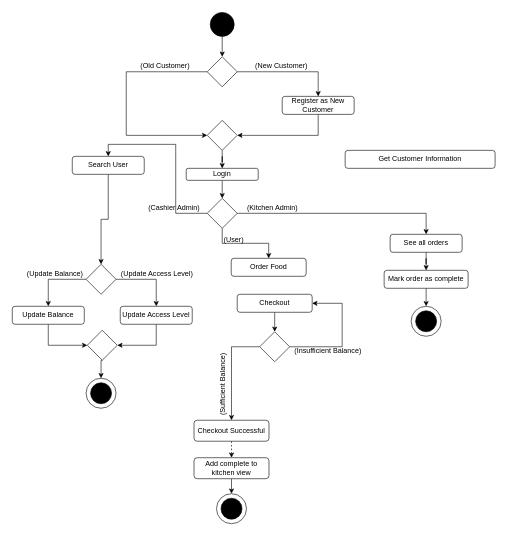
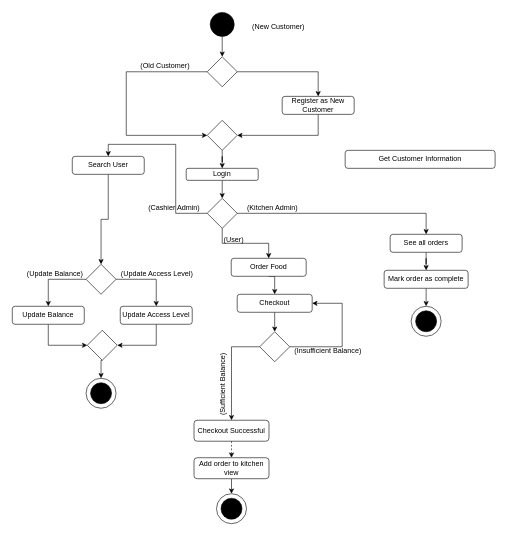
- <mxCell id="10" value="(New Customer)" style="text;html=1;strokeColor=none;fillColor=none;align=center;verticalAlign=middle;whiteSpace=wrap;rounded=0;" parent="1" vertex="1"><mxGeometry x="424" y="100" width="90" height="20" as="geometry" /></mxCell>
+ <mxCell id="10" value="(New Customer)" style="text;html=1;strokeColor=none;fillColor=none;align=center;verticalAlign=middle;whiteSpace=wrap;rounded=0;" parent="1" vertex="1"><mxGeometry x="419" y="35" width="90" height="20" as="geometry" /></mxCell>
+ <mxCell id="13" style="edgeStyle=orthogonalEdgeStyle;rounded=0;orthogonalLoop=1;jettySize=auto;html=1;exitX=0.5;exitY=1;exitDx=0;exitDy=0;entryX=0.5;entryY=0;entryDx=0;entryDy=0;" edge="1" parent="1" source="14" target="49"><mxGeometry relative="1" as="geometry"><mxPoint x="455" y="500" as="targetPoint" /></mxGeometry></mxCell>
- <mxCell id="56" value="Add complete to kitchen view" style="rounded=1;whiteSpace=wrap;html=1;fillColor=#FFFFFF;" vertex="1" parent="1"><mxGeometry x="323" y="762.5" width="125" height="35" as="geometry" /></mxCell>
+ <mxCell id="56" value="Add order to kitchen view" style="rounded=1;whiteSpace=wrap;html=1;fillColor=#FFFFFF;" vertex="1" parent="1"><mxGeometry x="323" y="762.5" width="125" height="35" as="geometry" /></mxCell>
